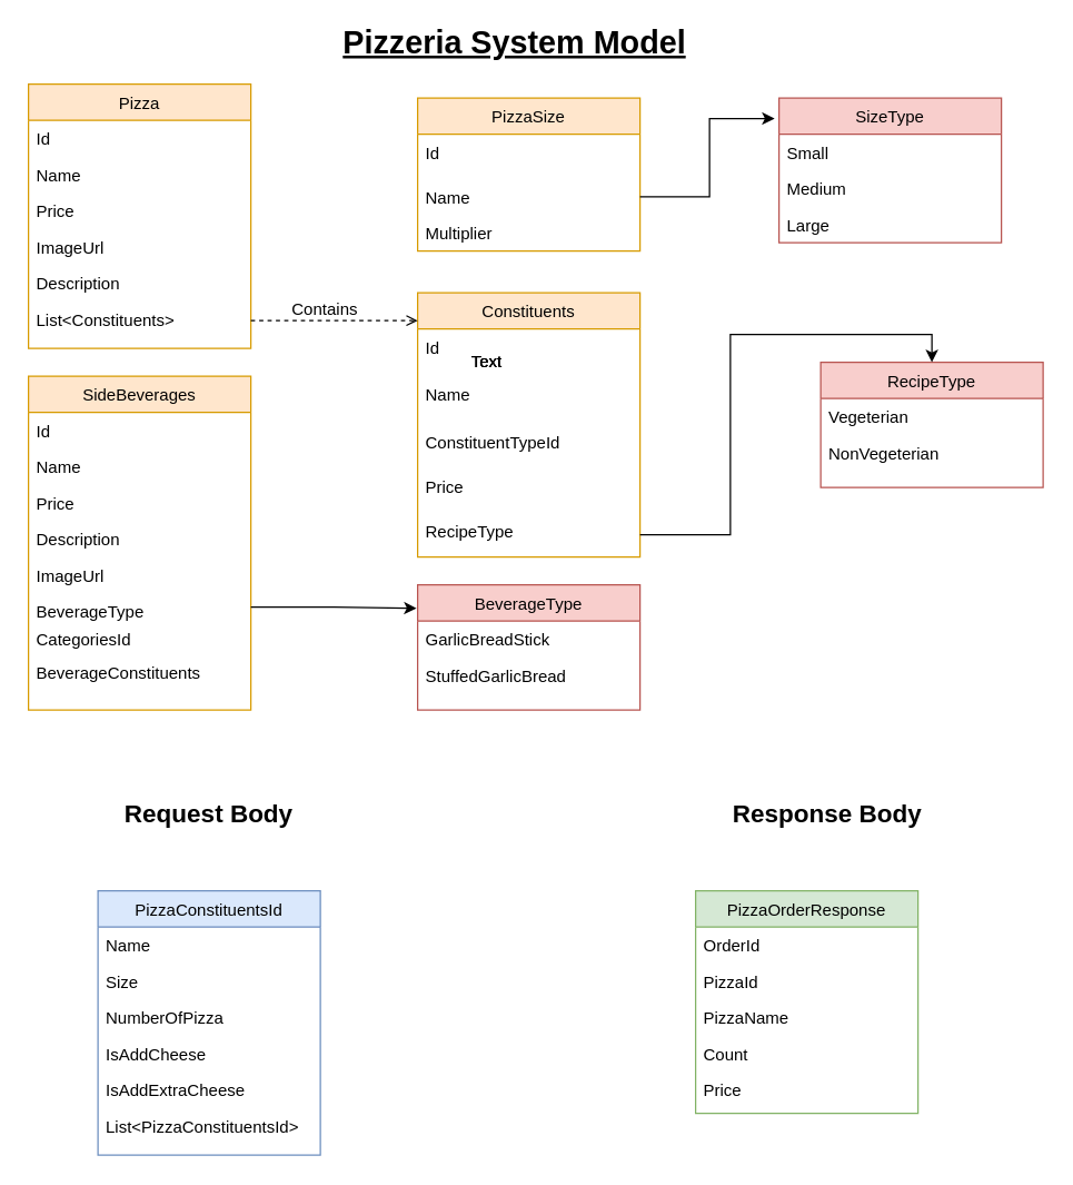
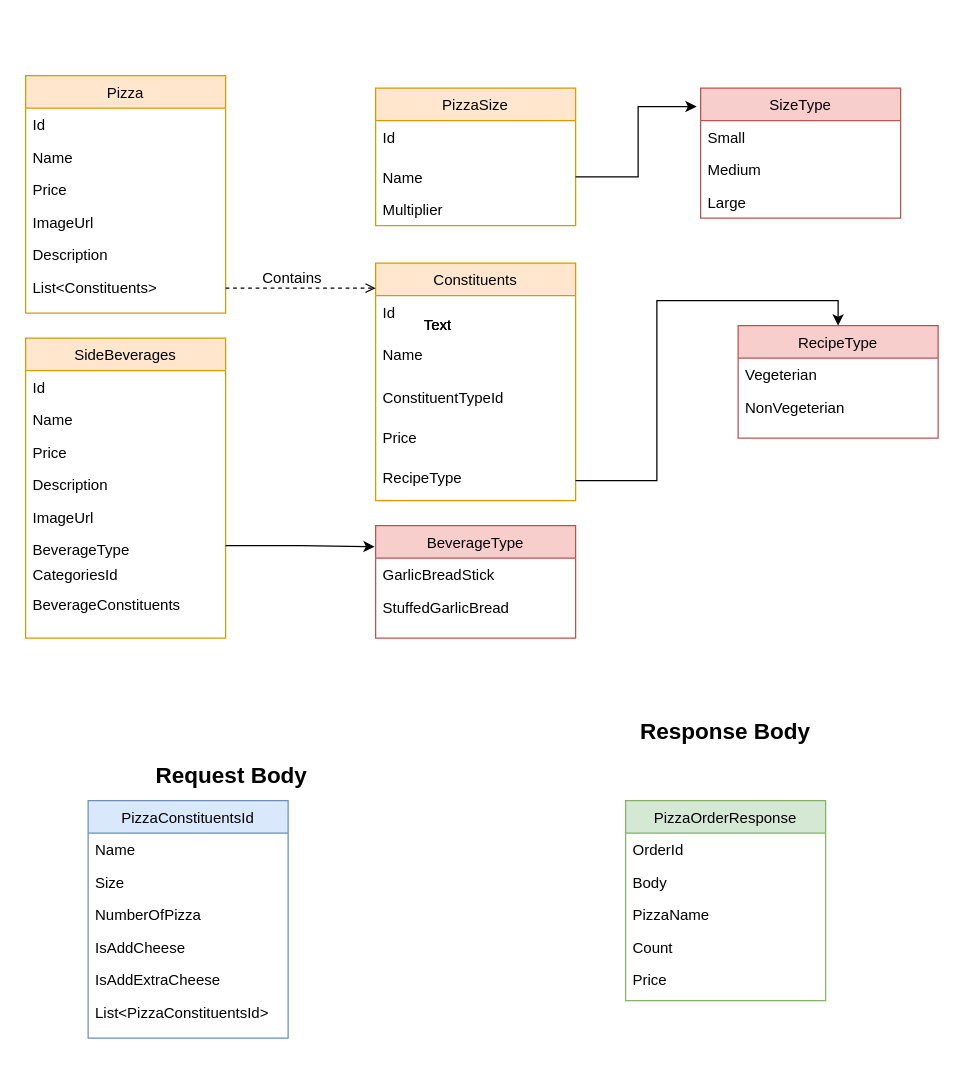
- <mxCell id="59" value="&lt;font style=&quot;font-size: 23px&quot;&gt;&lt;b&gt;&lt;u&gt;Pizzeria System Model&lt;/u&gt;&lt;/b&gt;&lt;/font&gt;" style="text;html=1;strokeColor=none;fillColor=none;align=center;verticalAlign=middle;whiteSpace=wrap;rounded=0;" vertex="1" parent="1"><mxGeometry x="200" y="20" width="340" height="20" as="geometry" /></mxCell>
- <mxCell id="60" value="&lt;font style=&quot;font-size: 18px&quot;&gt;&lt;b&gt;Request Body&lt;/b&gt;&lt;/font&gt;" style="text;html=1;strokeColor=none;fillColor=none;align=center;verticalAlign=middle;whiteSpace=wrap;rounded=0;" vertex="1" parent="1"><mxGeometry x="80" y="575" width="140" height="20" as="geometry" /></mxCell>
+ <mxCell id="60" value="&lt;font style=&quot;font-size: 18px&quot;&gt;&lt;b&gt;Request Body&lt;/b&gt;&lt;/font&gt;" style="text;html=1;strokeColor=none;fillColor=none;align=center;verticalAlign=middle;whiteSpace=wrap;rounded=0;" vertex="1" parent="1"><mxGeometry x="115" y="610" width="140" height="20" as="geometry" /></mxCell>
- <mxCell id="61" value="&lt;font style=&quot;font-size: 18px&quot;&gt;&lt;b&gt;Response Body&lt;/b&gt;&lt;/font&gt;" style="text;html=1;strokeColor=none;fillColor=none;align=center;verticalAlign=middle;whiteSpace=wrap;rounded=0;" vertex="1" parent="1"><mxGeometry x="525" y="575" width="140" height="20" as="geometry" /></mxCell>
+ <mxCell id="61" value="&lt;font style=&quot;font-size: 18px&quot;&gt;&lt;b&gt;Response Body&lt;/b&gt;&lt;/font&gt;" style="text;html=1;strokeColor=none;fillColor=none;align=center;verticalAlign=middle;whiteSpace=wrap;rounded=0;" vertex="1" parent="1"><mxGeometry x="510" y="575" width="140" height="20" as="geometry" /></mxCell>
- <mxCell id="30" value="PizzaId" style="text;align=left;verticalAlign=top;spacingLeft=4;spacingRight=4;overflow=hidden;rotatable=0;points=[[0,0.5],[1,0.5]];portConstraint=eastwest;" vertex="1" parent="28"><mxGeometry y="52" width="160" height="26" as="geometry" /></mxCell>
+ <mxCell id="30" value="Body" style="text;align=left;verticalAlign=top;spacingLeft=4;spacingRight=4;overflow=hidden;rotatable=0;points=[[0,0.5],[1,0.5]];portConstraint=eastwest;" vertex="1" parent="28"><mxGeometry y="52" width="160" height="26" as="geometry" /></mxCell>
